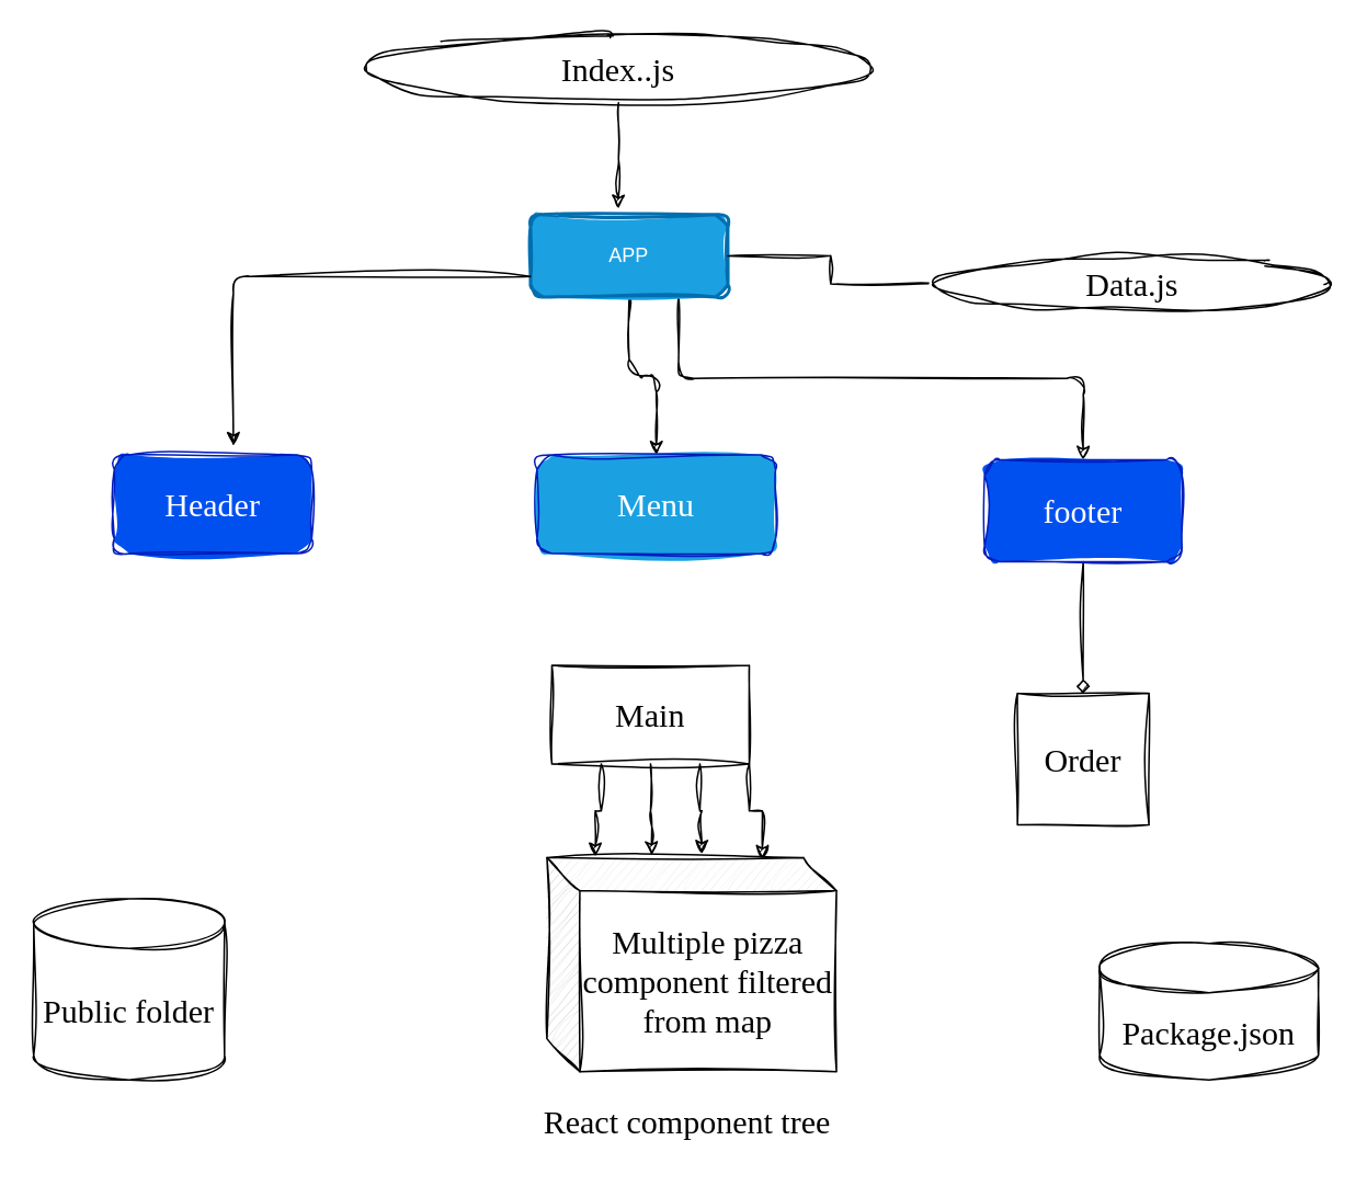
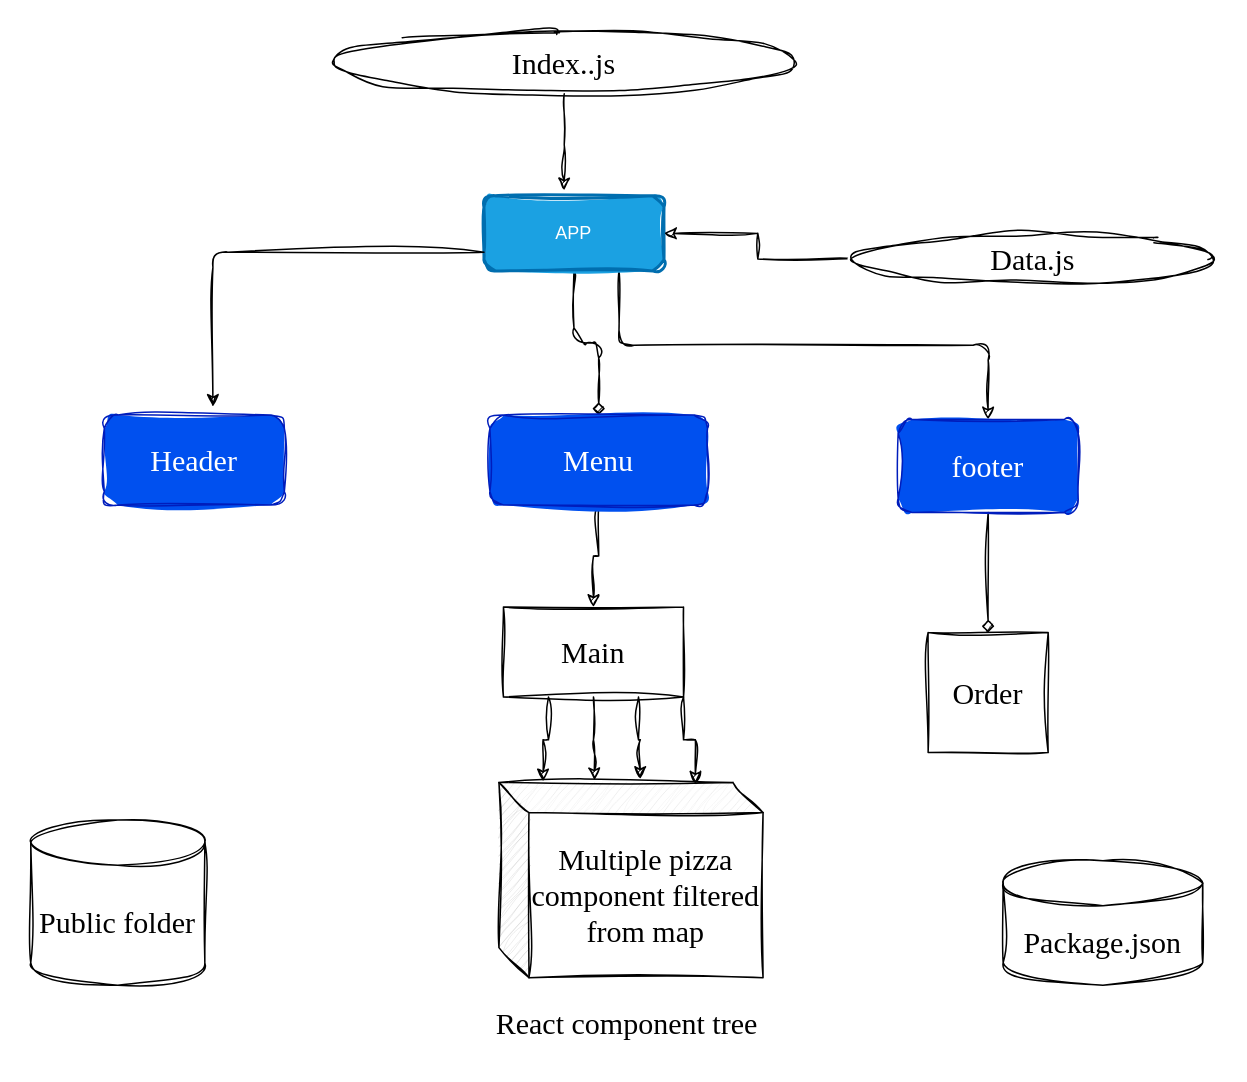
- <mxCell id="20" style="edgeStyle=orthogonalEdgeStyle;rounded=0;sketch=1;hachureGap=4;jiggle=2;curveFitting=1;orthogonalLoop=1;jettySize=auto;html=1;exitX=0;exitY=0.5;exitDx=0;exitDy=0;entryX=1;entryY=0.5;entryDx=0;entryDy=0;fontFamily=Architects Daughter;fontSource=https%3A%2F%2Ffonts.googleapis.com%2Fcss%3Ffamily%3DArchitects%2BDaughter;fontSize=16;endArrow=none;" parent="1" source="21" target="4" edge="1"><mxGeometry relative="1" as="geometry" /></mxCell>
+ <mxCell id="20" style="edgeStyle=orthogonalEdgeStyle;rounded=0;sketch=1;hachureGap=4;jiggle=2;curveFitting=1;orthogonalLoop=1;jettySize=auto;html=1;exitX=0;exitY=0.5;exitDx=0;exitDy=0;entryX=1;entryY=0.5;entryDx=0;entryDy=0;fontFamily=Architects Daughter;fontSource=https%3A%2F%2Ffonts.googleapis.com%2Fcss%3Ffamily%3DArchitects%2BDaughter;fontSize=16;" parent="1" source="21" target="4" edge="1"><mxGeometry relative="1" as="geometry" /></mxCell>
- <mxCell id="2" style="edgeStyle=orthogonalEdgeStyle;rounded=1;hachureGap=4;orthogonalLoop=1;jettySize=auto;html=1;exitX=0.5;exitY=1;exitDx=0;exitDy=0;entryX=0.5;entryY=0;entryDx=0;entryDy=0;fontFamily=Architects Daughter;fontSource=https%3A%2F%2Ffonts.googleapis.com%2Fcss%3Ffamily%3DArchitects%2BDaughter;fontSize=16;sketch=1;curveFitting=1;jiggle=2;" parent="1" source="4" target="6" edge="1"><mxGeometry relative="1" as="geometry" /></mxCell>
+ <mxCell id="2" style="edgeStyle=orthogonalEdgeStyle;rounded=1;hachureGap=4;orthogonalLoop=1;jettySize=auto;html=1;exitX=0.5;exitY=1;exitDx=0;exitDy=0;entryX=0.5;entryY=0;entryDx=0;entryDy=0;fontFamily=Architects Daughter;fontSource=https%3A%2F%2Ffonts.googleapis.com%2Fcss%3Ffamily%3DArchitects%2BDaughter;fontSize=16;sketch=1;curveFitting=1;jiggle=2;endArrow=diamond;" parent="1" source="4" target="6" edge="1"><mxGeometry relative="1" as="geometry" /></mxCell>
- <mxCell id="6" value="Menu" style="rounded=1;whiteSpace=wrap;html=1;hachureGap=4;fontFamily=Architects Daughter;fontSource=https%3A%2F%2Ffonts.googleapis.com%2Fcss%3Ffamily%3DArchitects%2BDaughter;fontSize=20;sketch=1;curveFitting=1;jiggle=2;fillStyle=solid;fillColor=#1ba1e2;fontColor=#ffffff;strokeColor=#001DBC;" parent="1" vertex="1"><mxGeometry x="326" y="276" width="145" height="60" as="geometry" /></mxCell>
+ <mxCell id="6" value="Menu" style="rounded=1;whiteSpace=wrap;html=1;hachureGap=4;fontFamily=Architects Daughter;fontSource=https%3A%2F%2Ffonts.googleapis.com%2Fcss%3Ffamily%3DArchitects%2BDaughter;fontSize=20;sketch=1;curveFitting=1;jiggle=2;fillStyle=solid;fillColor=#0050ef;fontColor=#ffffff;strokeColor=#001DBC;" parent="1" vertex="1"><mxGeometry x="326" y="276" width="145" height="60" as="geometry" /></mxCell>
+ <mxCell id="5" style="edgeStyle=orthogonalEdgeStyle;rounded=0;sketch=1;hachureGap=4;jiggle=2;curveFitting=1;orthogonalLoop=1;jettySize=auto;html=1;exitX=0.5;exitY=1;exitDx=0;exitDy=0;entryX=0.5;entryY=0;entryDx=0;entryDy=0;fontFamily=Architects Daughter;fontSource=https%3A%2F%2Ffonts.googleapis.com%2Fcss%3Ffamily%3DArchitects%2BDaughter;fontSize=16;" parent="1" source="6" target="12" edge="1"><mxGeometry relative="1" as="geometry" /></mxCell>
